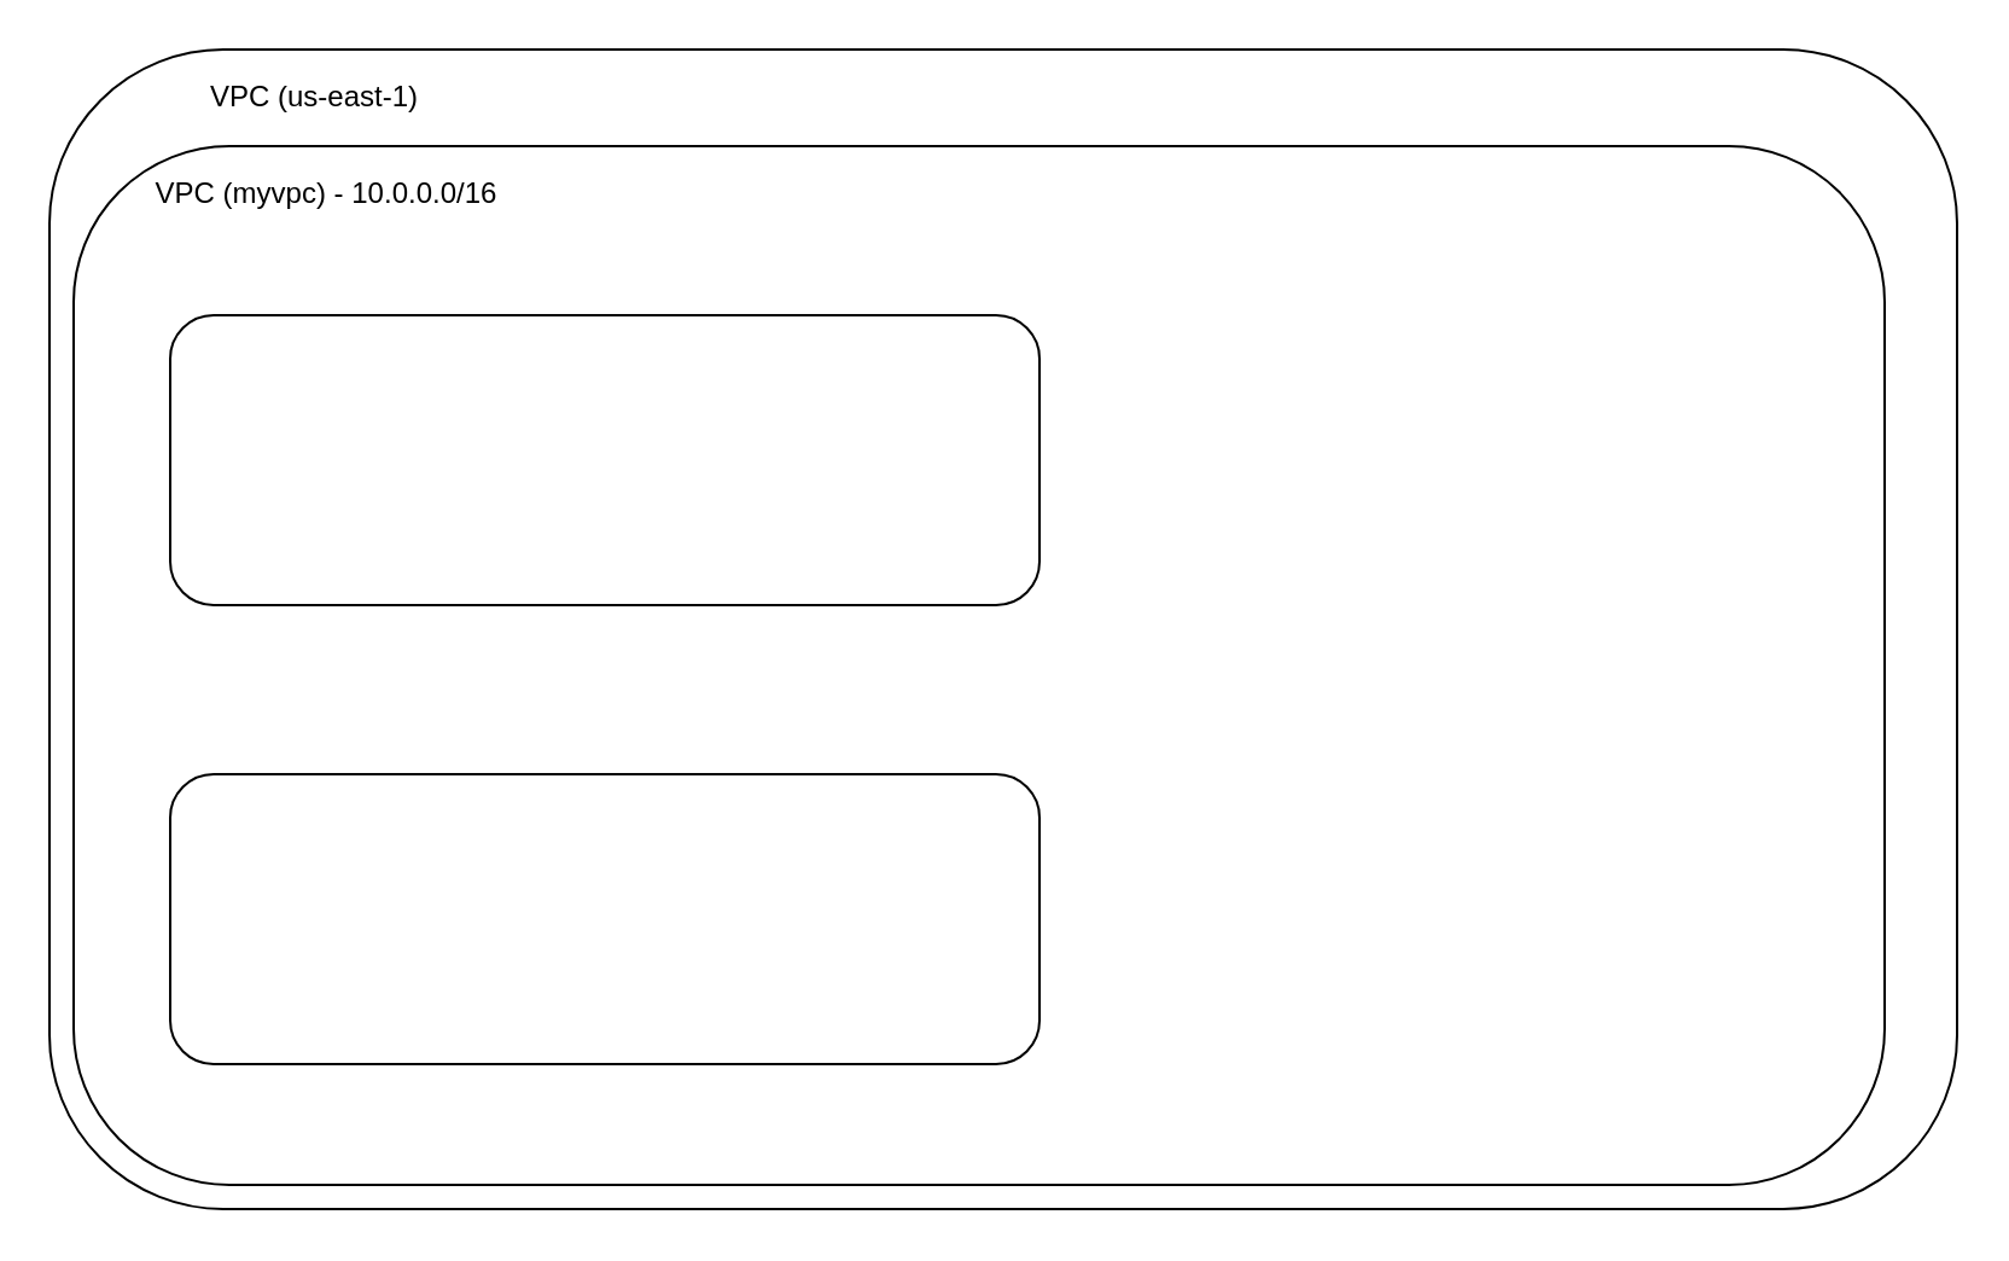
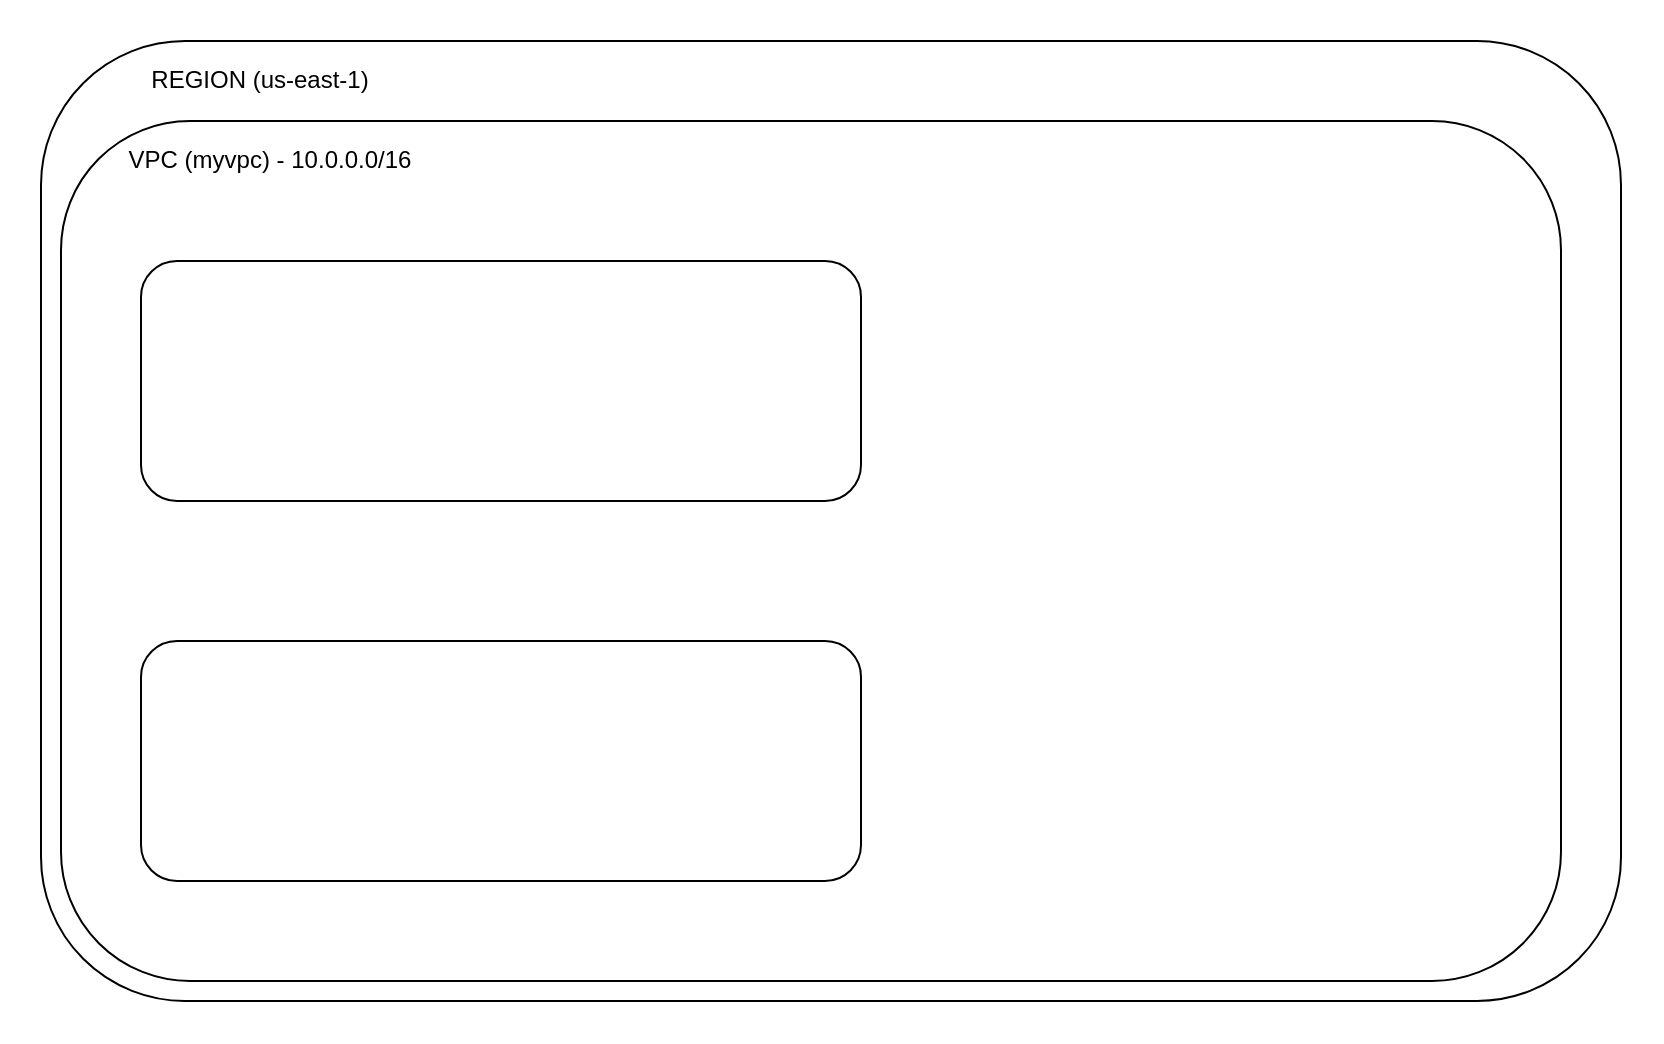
- <mxCell id="4" value="VPC (us-east-1)" style="text;html=1;strokeColor=none;fillColor=none;align=center;verticalAlign=middle;whiteSpace=wrap;rounded=0;" vertex="1" parent="1"><mxGeometry x="70" y="30" width="120" height="20" as="geometry" /></mxCell>
+ <mxCell id="4" value="REGION (us-east-1)" style="text;html=1;strokeColor=none;fillColor=none;align=center;verticalAlign=middle;whiteSpace=wrap;rounded=0;" vertex="1" parent="1"><mxGeometry x="70" y="30" width="120" height="20" as="geometry" /></mxCell>
